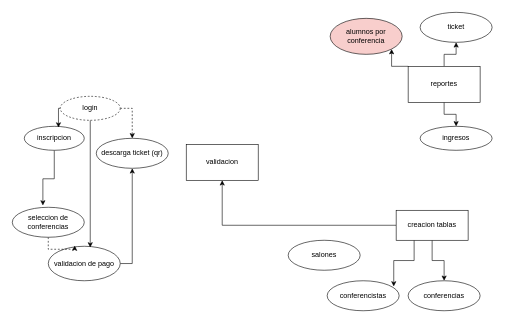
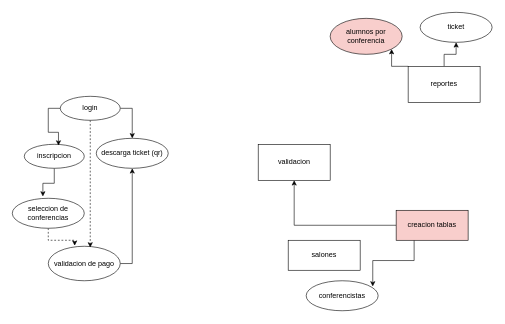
- <mxCell id="20" value="login" style="ellipse;whiteSpace=wrap;html=1;dashed=1;" vertex="1" parent="1"><mxGeometry x="100" y="160" width="100" height="40" as="geometry" /></mxCell>
+ <mxCell id="20" value="login" style="ellipse;whiteSpace=wrap;html=1;" vertex="1" parent="1"><mxGeometry x="100" y="160" width="100" height="40" as="geometry" /></mxCell>
- <mxCell id="18" style="edgeStyle=orthogonalEdgeStyle;rounded=0;orthogonalLoop=1;jettySize=auto;html=1;exitX=1;exitY=0.5;exitDx=0;exitDy=0;dashed=1;" edge="1" parent="1" source="20" target="21"><mxGeometry relative="1" as="geometry" /></mxCell>
+ <mxCell id="18" style="edgeStyle=orthogonalEdgeStyle;rounded=0;orthogonalLoop=1;jettySize=auto;html=1;exitX=1;exitY=0.5;exitDx=0;exitDy=0;" edge="1" parent="1" source="20" target="21"><mxGeometry relative="1" as="geometry" /></mxCell>
- <mxCell id="5" style="edgeStyle=orthogonalEdgeStyle;rounded=0;orthogonalLoop=1;jettySize=auto;html=1;entryX=0.5;entryY=0;entryDx=0;entryDy=0;" edge="1" parent="1" source="6" target="23"><mxGeometry relative="1" as="geometry" /></mxCell>
- <mxCell id="12" value="inscripcion" style="ellipse;whiteSpace=wrap;html=1;" vertex="1" parent="1"><mxGeometry x="40" y="210" width="100" height="40" as="geometry" /></mxCell>
+ <mxCell id="12" value="inscripcion" style="ellipse;whiteSpace=wrap;html=1;" vertex="1" parent="1"><mxGeometry x="40" y="240" width="100" height="40" as="geometry" /></mxCell>
- <mxCell id="23" value="ingresos" style="ellipse;whiteSpace=wrap;html=1;" vertex="1" parent="1"><mxGeometry x="700" y="210" width="120" height="40" as="geometry" /></mxCell>
- <mxCell id="2" value="validacion" style="rounded=0;whiteSpace=wrap;html=1;" vertex="1" parent="1"><mxGeometry x="310" y="240" width="120" height="60" as="geometry" /></mxCell>
+ <mxCell id="2" value="validacion" style="rounded=0;whiteSpace=wrap;html=1;" vertex="1" parent="1"><mxGeometry x="430" y="240" width="120" height="60" as="geometry" /></mxCell>
- <mxCell id="19" style="edgeStyle=orthogonalEdgeStyle;rounded=0;orthogonalLoop=1;jettySize=auto;html=1;entryX=0.583;entryY=0.035;entryDx=0;entryDy=0;entryPerimeter=0;" edge="1" parent="1" source="20" target="14"><mxGeometry relative="1" as="geometry" /></mxCell>
+ <mxCell id="19" style="edgeStyle=orthogonalEdgeStyle;rounded=0;orthogonalLoop=1;jettySize=auto;html=1;entryX=0.583;entryY=0.035;entryDx=0;entryDy=0;entryPerimeter=0;dashed=1;" edge="1" parent="1" source="20" target="14"><mxGeometry relative="1" as="geometry" /></mxCell>
- <mxCell id="16" value="seleccion de conferencias" style="ellipse;whiteSpace=wrap;html=1;" vertex="1" parent="1"><mxGeometry x="20" y="345" width="120" height="50" as="geometry" /></mxCell>
+ <mxCell id="16" value="seleccion de conferencias" style="ellipse;whiteSpace=wrap;html=1;" vertex="1" parent="1"><mxGeometry y="330" width="120" height="50" as="geometry" x="20" /></mxCell>
- <mxCell id="10" value="creacion tablas" style="rounded=0;whiteSpace=wrap;html=1;" vertex="1" parent="1"><mxGeometry x="660" y="350" width="120" height="50" as="geometry" /></mxCell>
+ <mxCell id="10" value="creacion tablas" style="rounded=0;whiteSpace=wrap;html=1;fillColor=#f8cecc;" vertex="1" parent="1"><mxGeometry x="660" y="350" width="120" height="50" as="geometry" /></mxCell>
- <mxCell id="27" value="salones" style="ellipse;whiteSpace=wrap;html=1;" vertex="1" parent="1"><mxGeometry x="480" y="400" width="120" height="50" as="geometry" /></mxCell>
+ <mxCell id="27" value="salones" style="whiteSpace=wrap;html=1;rounded=0;" vertex="1" parent="1"><mxGeometry x="480" y="400" width="120" height="50" as="geometry" /></mxCell>
- <mxCell id="7" style="edgeStyle=orthogonalEdgeStyle;rounded=0;orthogonalLoop=1;jettySize=auto;html=1;entryX=0.5;entryY=0;entryDx=0;entryDy=0;" edge="1" parent="1" source="10" target="25"><mxGeometry relative="1" as="geometry" /></mxCell>
- <mxCell id="26" value="conferencistas" style="ellipse;whiteSpace=wrap;html=1;" vertex="1" parent="1"><mxGeometry x="545" y="467.5" width="120" height="50" as="geometry" /></mxCell>
+ <mxCell id="26" value="conferencistas" style="ellipse;whiteSpace=wrap;html=1;" vertex="1" parent="1"><mxGeometry x="510" y="467.5" width="120" height="50" as="geometry" /></mxCell>
- <mxCell id="25" value="conferencias" style="ellipse;whiteSpace=wrap;html=1;" vertex="1" parent="1"><mxGeometry x="680" y="467.5" width="120" height="50" as="geometry" /></mxCell>
